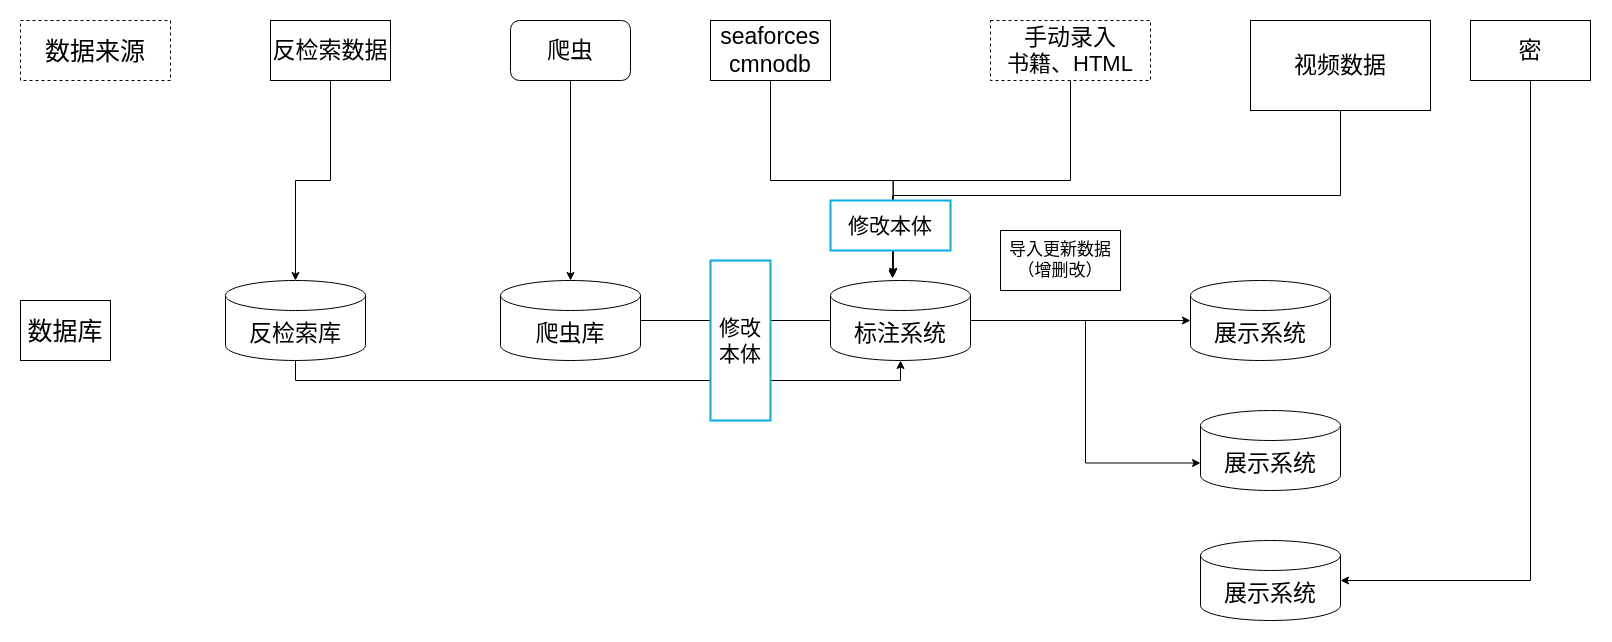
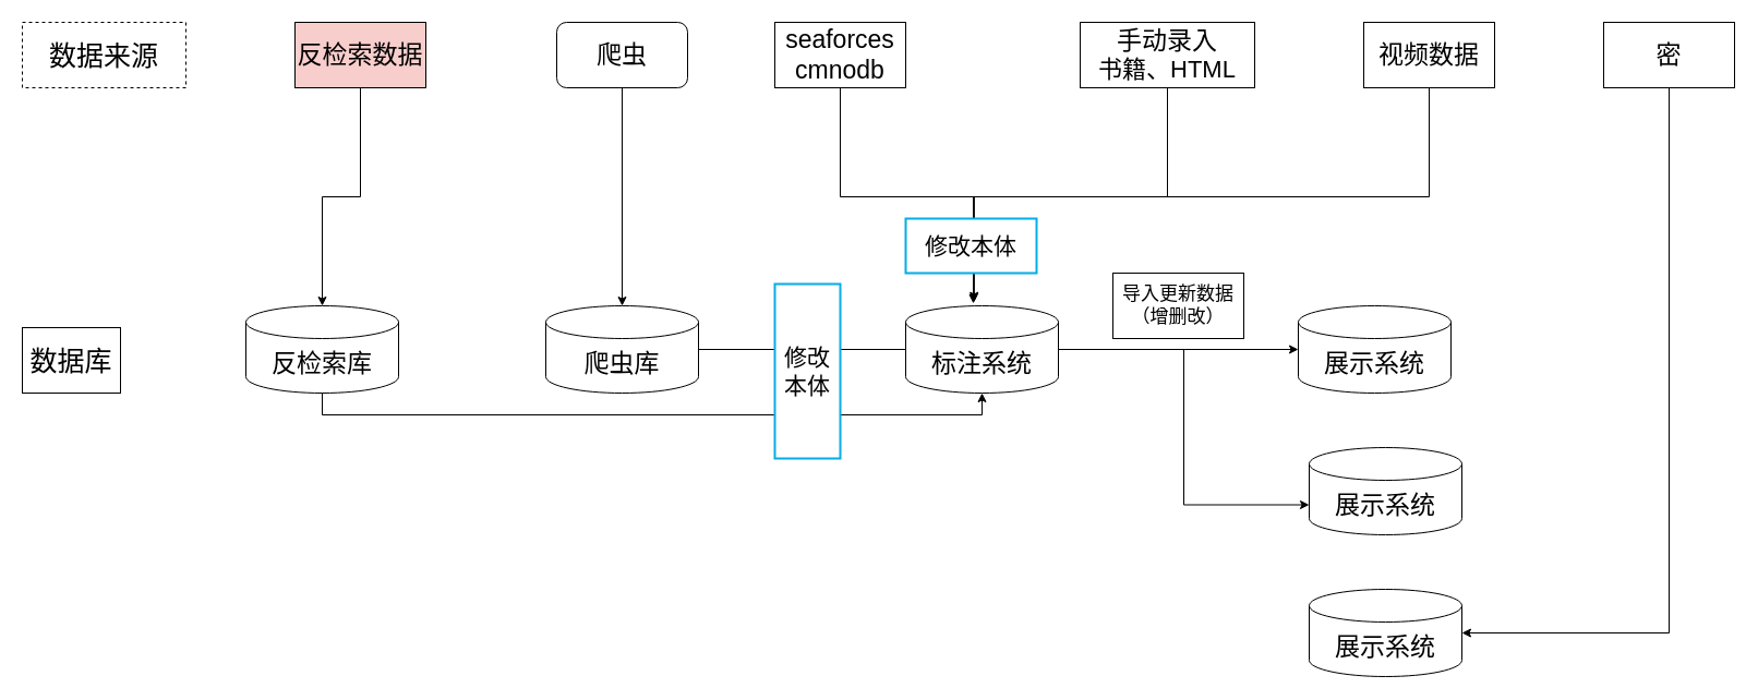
- <mxCell id="6" value="&lt;font style=&quot;font-size: 23px;&quot;&gt;反检索数据&lt;/font&gt;" style="rounded=0;whiteSpace=wrap;html=1;" vertex="1" parent="1"><mxGeometry x="270" y="20" width="120" height="60" as="geometry" /></mxCell>
+ <mxCell id="6" value="&lt;font style=&quot;font-size: 23px;&quot;&gt;反检索数据&lt;/font&gt;" style="rounded=0;whiteSpace=wrap;html=1;fillColor=#f8cecc;" vertex="1" parent="1"><mxGeometry x="270" y="20" width="120" height="60" as="geometry" /></mxCell>
- <mxCell id="9" value="&lt;font style=&quot;font-size: 23px;&quot;&gt;手动录入&lt;/font&gt;&lt;br style=&quot;border-color: var(--border-color); font-size: 22px;&quot;&gt;&lt;span style=&quot;font-size: 22px;&quot;&gt;书籍、HTML&lt;/span&gt;" style="rounded=0;whiteSpace=wrap;html=1;dashed=1;" vertex="1" parent="1"><mxGeometry x="990" y="20" width="160" height="60" as="geometry" /></mxCell>
+ <mxCell id="9" value="&lt;font style=&quot;font-size: 23px;&quot;&gt;手动录入&lt;/font&gt;&lt;br style=&quot;border-color: var(--border-color); font-size: 22px;&quot;&gt;&lt;span style=&quot;font-size: 22px;&quot;&gt;书籍、HTML&lt;/span&gt;" style="rounded=0;whiteSpace=wrap;html=1;" vertex="1" parent="1"><mxGeometry x="990" y="20" width="160" height="60" as="geometry" /></mxCell>
- <mxCell id="10" value="&lt;font style=&quot;font-size: 23px;&quot;&gt;视频数据&lt;/font&gt;" style="rounded=0;whiteSpace=wrap;html=1;" vertex="1" parent="1"><mxGeometry x="1250" y="20" width="180" height="90" as="geometry" /></mxCell>
+ <mxCell id="10" value="&lt;font style=&quot;font-size: 23px;&quot;&gt;视频数据&lt;/font&gt;" style="rounded=0;whiteSpace=wrap;html=1;" vertex="1" parent="1"><mxGeometry x="1250" y="20" width="120" height="60" as="geometry" /></mxCell>
- <mxCell id="23" value="&lt;font style=&quot;font-size: 17px;&quot;&gt;导入更新数据&lt;br&gt;（增删改）&lt;br&gt;&lt;/font&gt;" style="rounded=0;whiteSpace=wrap;html=1;" vertex="1" parent="1"><mxGeometry x="1000" y="230" width="120" height="60" as="geometry" /></mxCell>
+ <mxCell id="23" value="&lt;font style=&quot;font-size: 17px;&quot;&gt;导入更新数据&lt;br&gt;（增删改）&lt;br&gt;&lt;/font&gt;" style="rounded=0;whiteSpace=wrap;html=1;" vertex="1" parent="1"><mxGeometry x="1020" y="250" width="120" height="60" as="geometry" /></mxCell>
